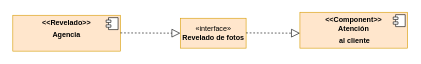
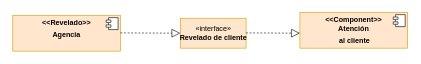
- <mxCell id="4" value="«interface»&lt;br&gt;&lt;b&gt;Revelado de fotos&lt;/b&gt;" style="html=1;fillColor=#ffe6cc;strokeColor=#d79b00;" vertex="1" parent="1"><mxGeometry x="300" y="30" width="110" height="50" as="geometry" /></mxCell>
+ <mxCell id="4" value="«interface»&lt;br&gt;&lt;b&gt;Revelado de cliente&lt;/b&gt;" style="html=1;fillColor=#ffe6cc;strokeColor=#d79b00;" vertex="1" parent="1"><mxGeometry x="300" y="30" width="110" height="50" as="geometry" /></mxCell>
